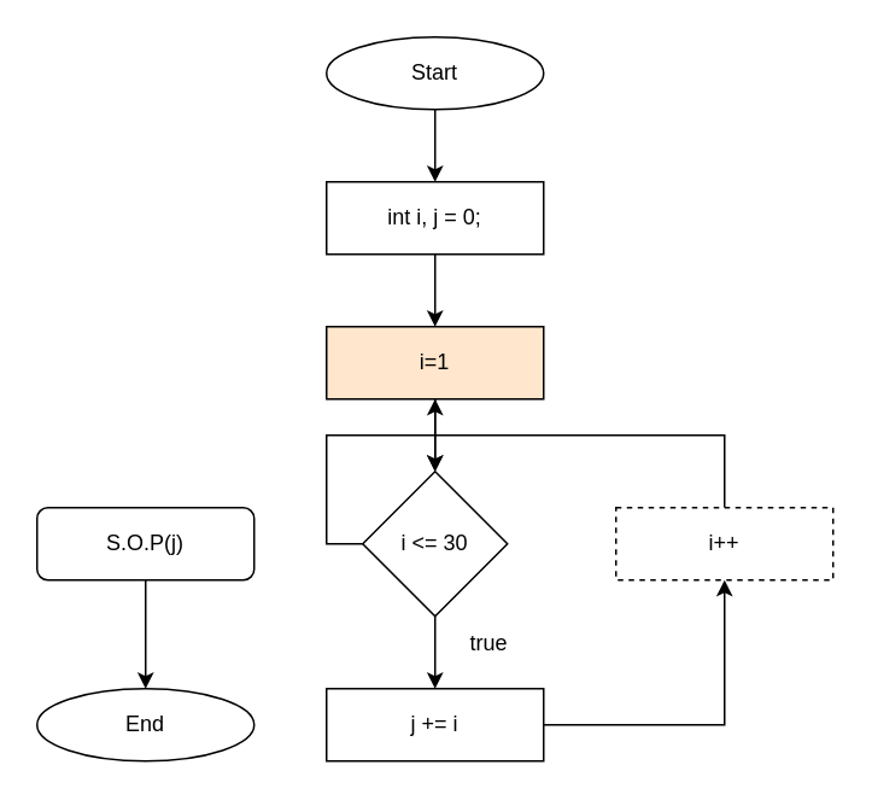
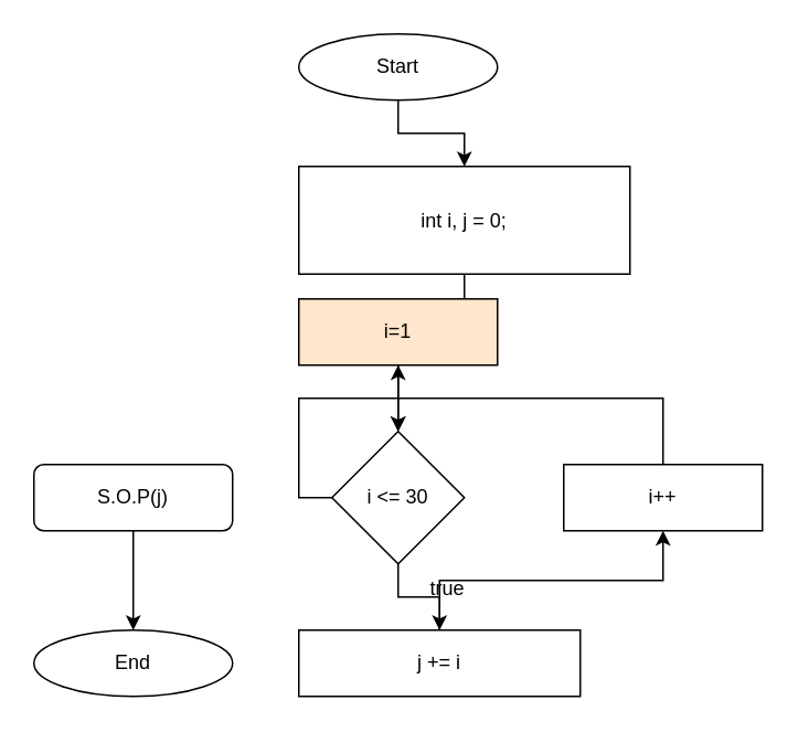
- <mxCell id="6" value="int i, j = 0;" style="rounded=0;whiteSpace=wrap;html=1;" vertex="1" parent="1"><mxGeometry x="180" y="100" width="120" height="40" as="geometry" /></mxCell>
+ <mxCell id="6" value="int i, j = 0;" style="rounded=0;whiteSpace=wrap;html=1;" vertex="1" parent="1"><mxGeometry x="180" y="100" width="200" height="65" as="geometry" /></mxCell>
- <mxCell id="15" value="i++" style="rounded=0;whiteSpace=wrap;html=1;dashed=1;" vertex="1" parent="1"><mxGeometry x="340" y="280" width="120" height="40" as="geometry" /></mxCell>
+ <mxCell id="15" value="i++" style="rounded=0;whiteSpace=wrap;html=1;" vertex="1" parent="1"><mxGeometry x="340" y="280" width="120" height="40" as="geometry" /></mxCell>
- <mxCell id="13" value="j += i" style="rounded=0;whiteSpace=wrap;html=1;" vertex="1" parent="1"><mxGeometry x="180" y="380" width="120" height="40" as="geometry" /></mxCell>
+ <mxCell id="13" value="j += i" style="rounded=0;whiteSpace=wrap;html=1;" vertex="1" parent="1"><mxGeometry x="180" y="380" width="170" height="40" as="geometry" /></mxCell>
